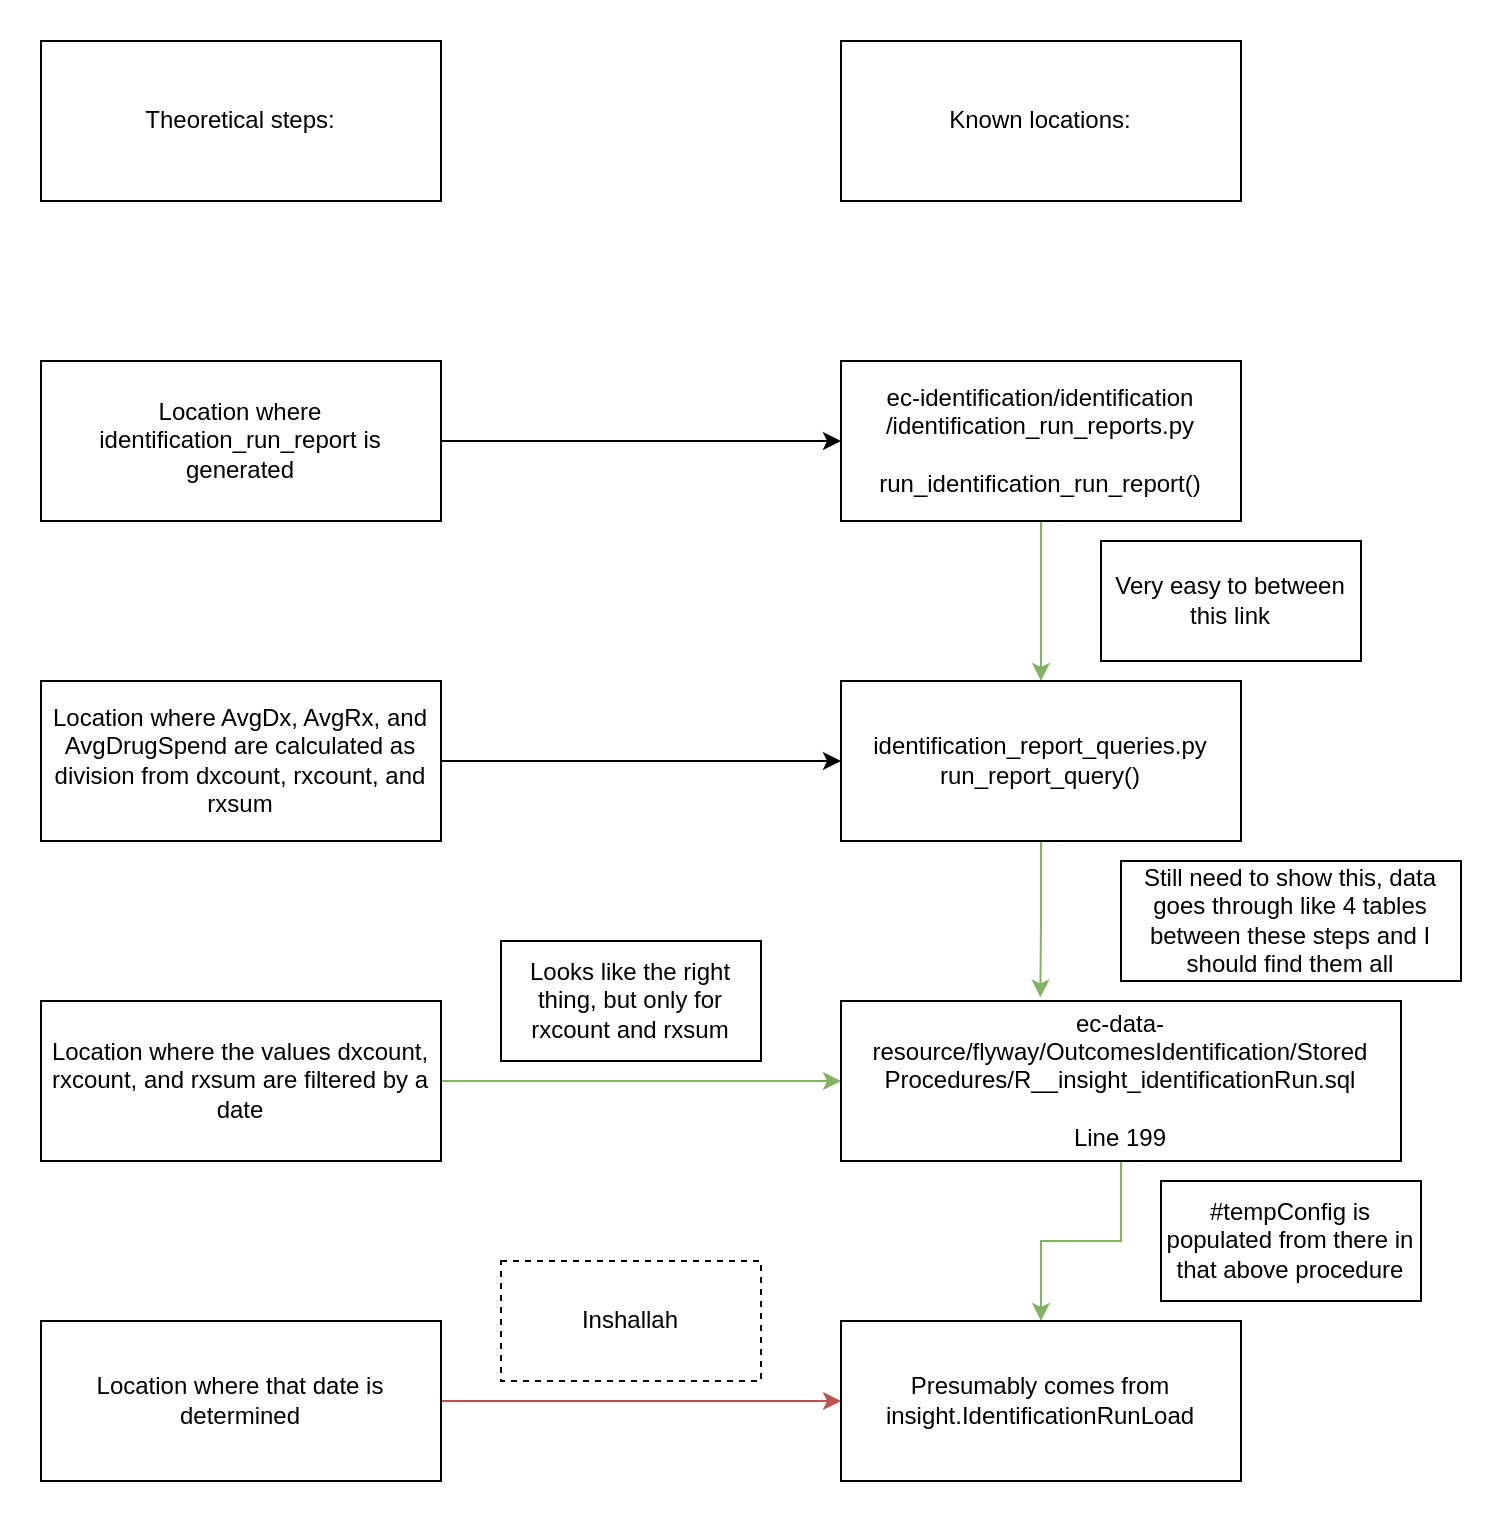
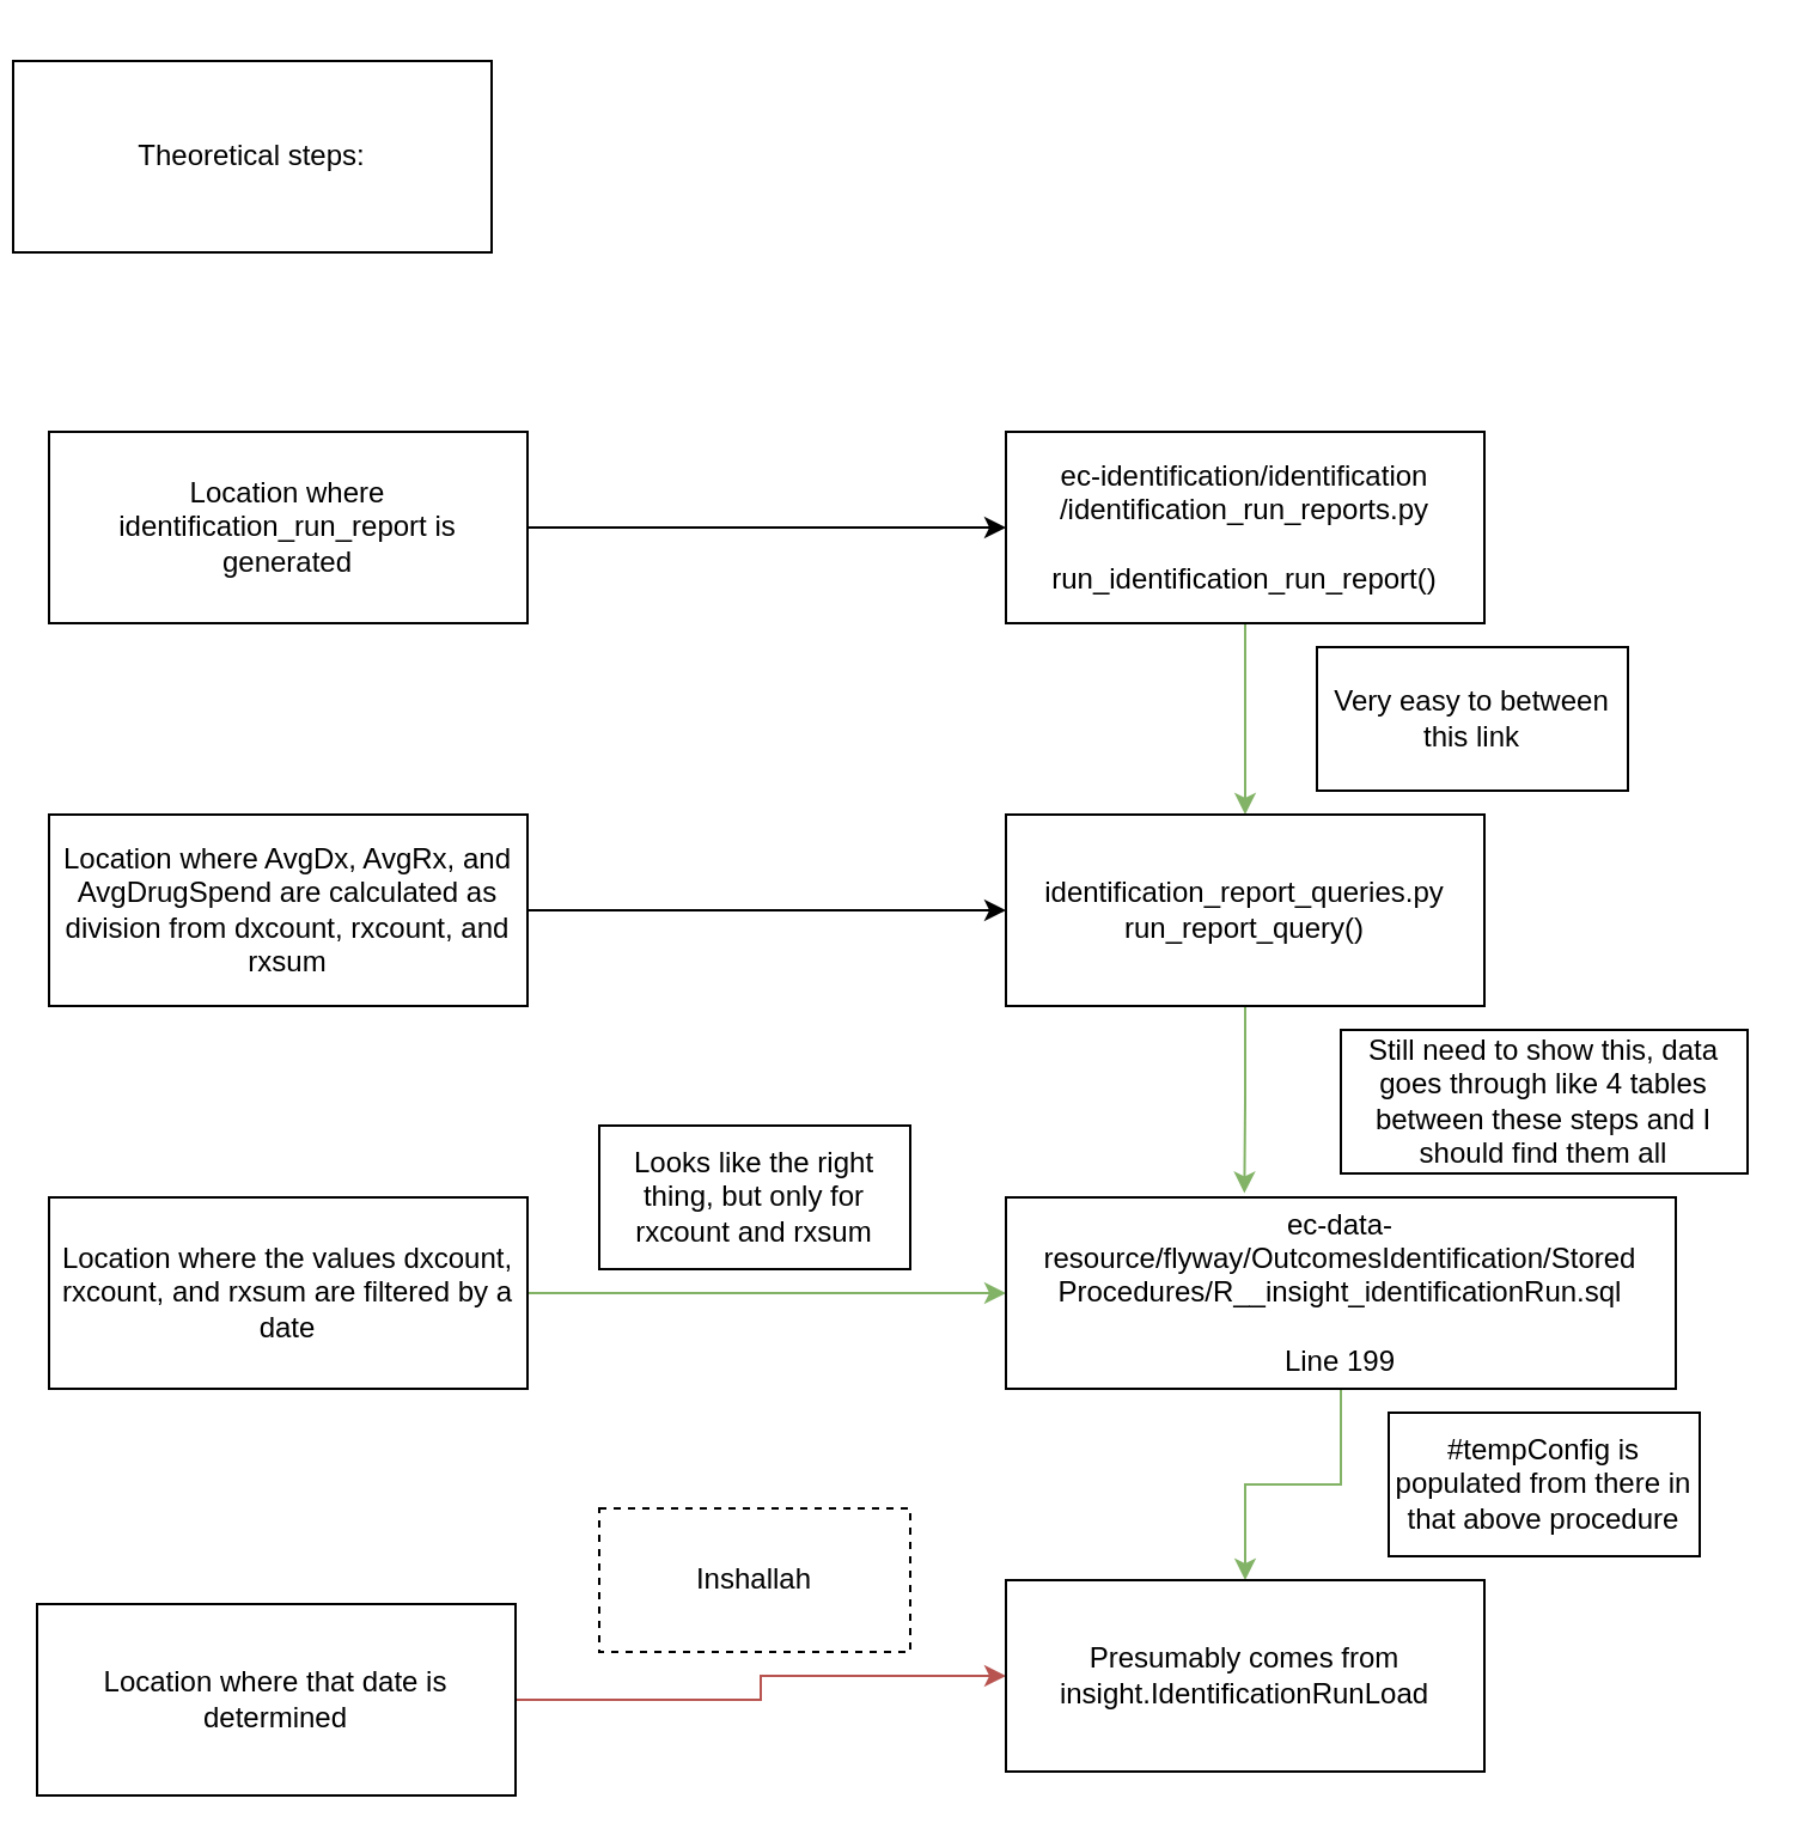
- <mxCell id="4" value="Theoretical steps:" style="rounded=0;whiteSpace=wrap;html=1;" parent="1" vertex="1"><mxGeometry x="20" width="200" height="80" as="geometry" y="20" /></mxCell>
+ <mxCell id="4" value="Theoretical steps:" style="rounded=0;whiteSpace=wrap;html=1;" parent="1" vertex="1"><mxGeometry x="5" y="25" width="200" height="80" as="geometry" /></mxCell>
- <mxCell id="5" value="Known locations:" style="rounded=0;whiteSpace=wrap;html=1;" parent="1" vertex="1"><mxGeometry x="420" width="200" height="80" as="geometry" y="20" /></mxCell>
- <mxCell id="11" value="Location where that date is determined" style="rounded=0;whiteSpace=wrap;html=1;" parent="1" vertex="1"><mxGeometry x="20" y="660" width="200" height="80" as="geometry" /></mxCell>
+ <mxCell id="11" value="Location where that date is determined" style="rounded=0;whiteSpace=wrap;html=1;" parent="1" vertex="1"><mxGeometry x="15" y="670" width="200" height="80" as="geometry" /></mxCell>
